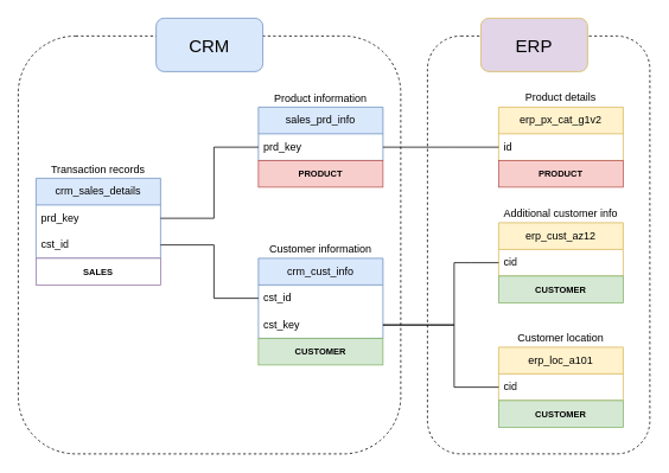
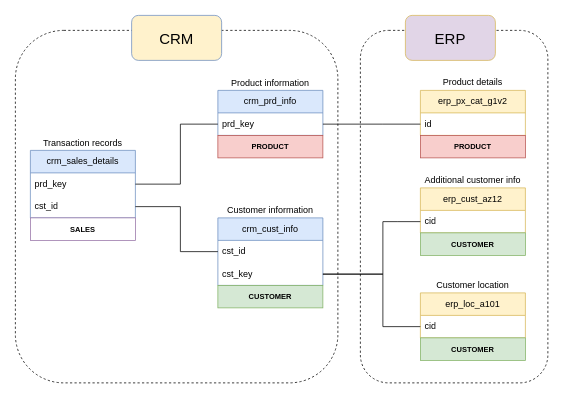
- <mxCell id="18" value="&lt;font style=&quot;font-size: 20px;&quot;&gt;CRM&lt;/font&gt;" style="rounded=1;whiteSpace=wrap;html=1;fillColor=#dae8fc;strokeColor=#6c8ebf;" parent="1" vertex="1"><mxGeometry x="175" y="20" width="120" height="60" as="geometry" /></mxCell>
+ <mxCell id="18" value="&lt;font style=&quot;font-size: 20px;&quot;&gt;CRM&lt;/font&gt;" style="rounded=1;whiteSpace=wrap;html=1;fillColor=#fff2cc;strokeColor=#6c8ebf;" parent="1" vertex="1"><mxGeometry x="175" y="20" width="120" height="60" as="geometry" /></mxCell>
- <mxCell id="7" value="sales_prd_info" style="swimlane;fontStyle=0;childLayout=stackLayout;horizontal=1;startSize=30;horizontalStack=0;resizeParent=1;resizeParentMax=0;resizeLast=0;collapsible=1;marginBottom=0;whiteSpace=wrap;html=1;fillColor=#dae8fc;strokeColor=#6c8ebf;" parent="1" vertex="1"><mxGeometry x="290" y="120" width="140" height="60" as="geometry" /></mxCell>
+ <mxCell id="7" value="crm_prd_info" style="swimlane;fontStyle=0;childLayout=stackLayout;horizontal=1;startSize=30;horizontalStack=0;resizeParent=1;resizeParentMax=0;resizeLast=0;collapsible=1;marginBottom=0;whiteSpace=wrap;html=1;fillColor=#dae8fc;strokeColor=#6c8ebf;" parent="1" vertex="1"><mxGeometry x="290" y="120" width="140" height="60" as="geometry" /></mxCell>
